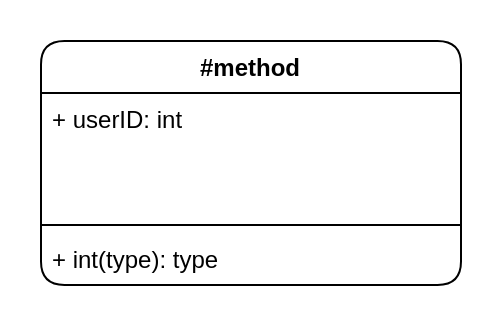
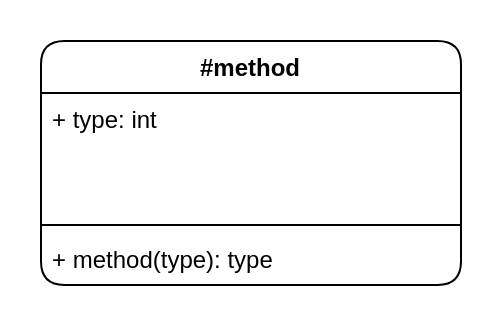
- <mxCell id="3" value="+ userID: int" style="text;strokeColor=none;fillColor=none;align=left;verticalAlign=top;spacingLeft=4;spacingRight=4;overflow=hidden;rotatable=0;points=[[0,0.5],[1,0.5]];portConstraint=eastwest;rounded=1;" parent="2" vertex="1"><mxGeometry y="26" width="210" height="62" as="geometry" /></mxCell>
+ <mxCell id="3" value="+ type: int" style="text;strokeColor=none;fillColor=none;align=left;verticalAlign=top;spacingLeft=4;spacingRight=4;overflow=hidden;rotatable=0;points=[[0,0.5],[1,0.5]];portConstraint=eastwest;rounded=1;" parent="2" vertex="1"><mxGeometry y="26" width="210" height="62" as="geometry" /></mxCell>
- <mxCell id="5" value="+ int(type): type" style="text;strokeColor=none;fillColor=none;align=left;verticalAlign=top;spacingLeft=4;spacingRight=4;overflow=hidden;rotatable=0;points=[[0,0.5],[1,0.5]];portConstraint=eastwest;rounded=1;" parent="2" vertex="1"><mxGeometry y="96" width="210" height="26" as="geometry" /></mxCell>
+ <mxCell id="5" value="+ method(type): type" style="text;strokeColor=none;fillColor=none;align=left;verticalAlign=top;spacingLeft=4;spacingRight=4;overflow=hidden;rotatable=0;points=[[0,0.5],[1,0.5]];portConstraint=eastwest;rounded=1;" parent="2" vertex="1"><mxGeometry y="96" width="210" height="26" as="geometry" /></mxCell>
